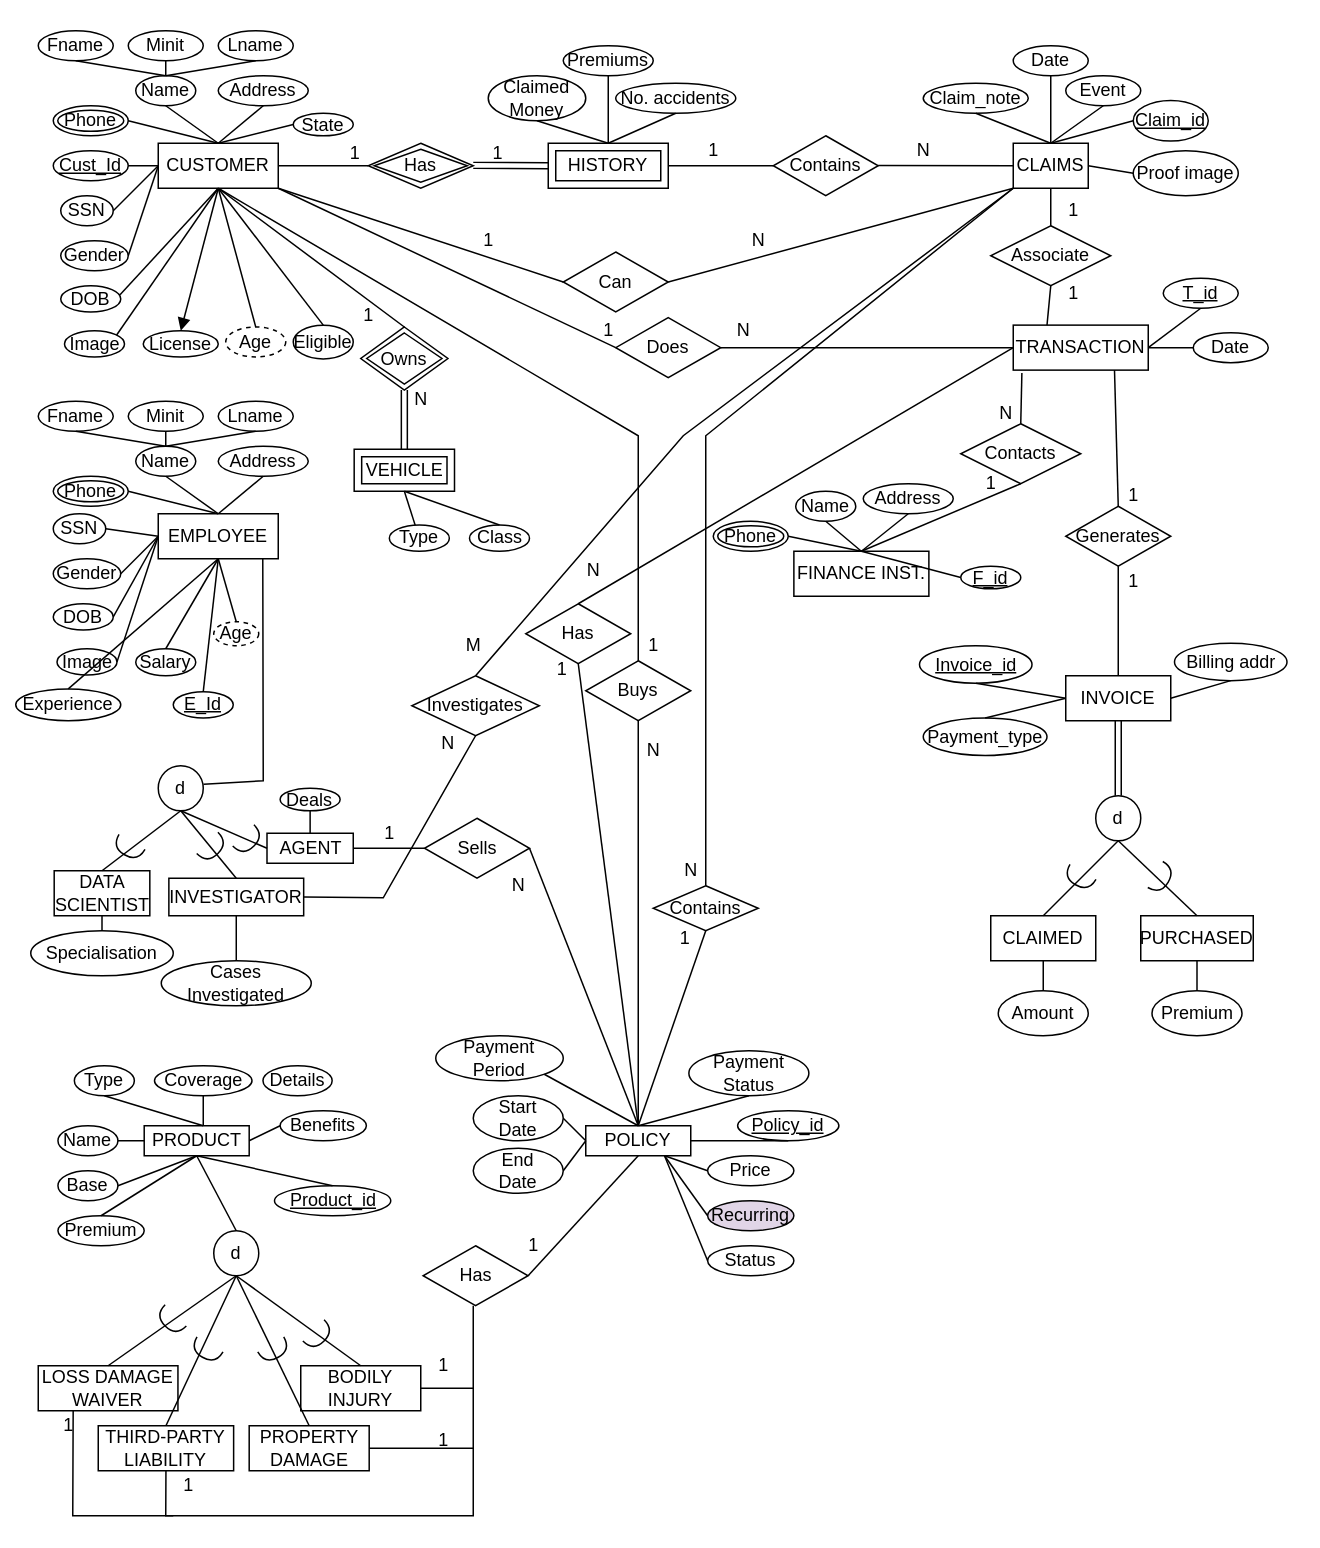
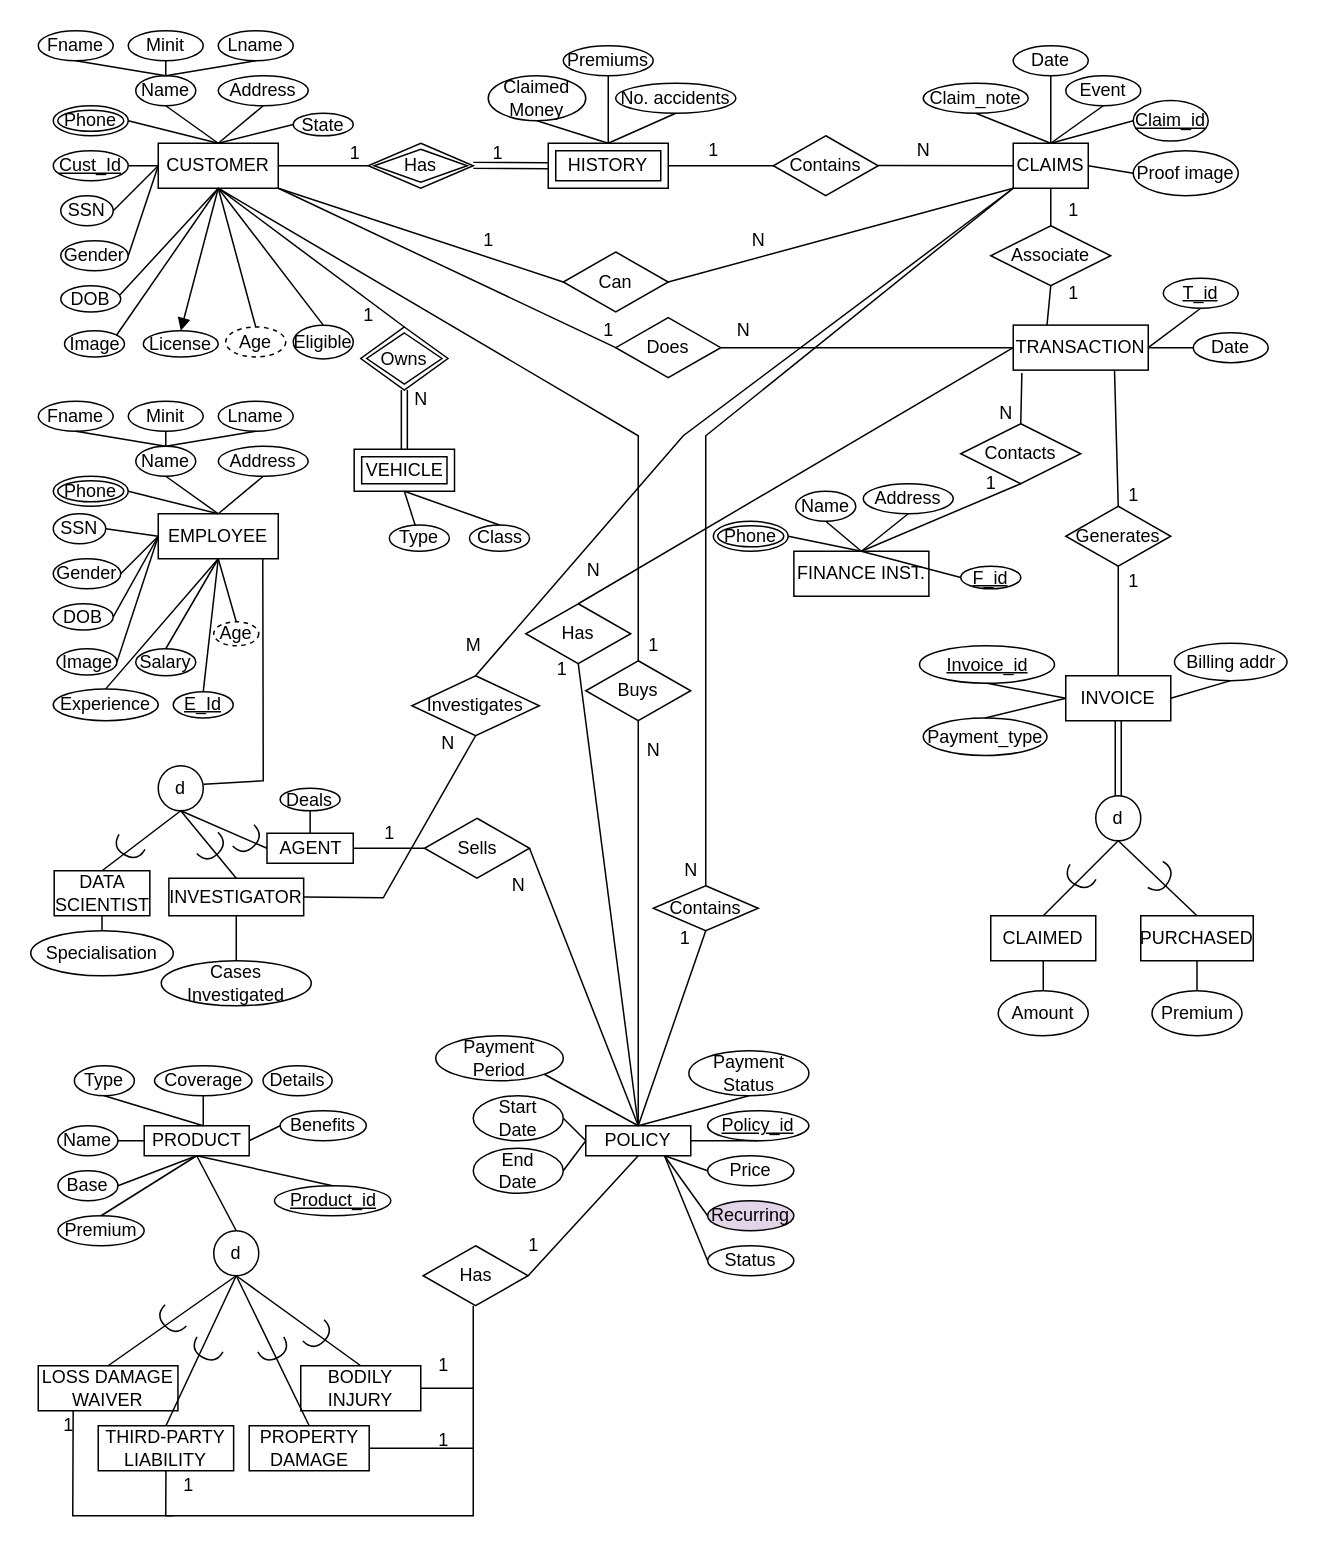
- <mxCell id="235" value="&lt;u&gt;Invoice_id&lt;/u&gt;" style="ellipse;whiteSpace=wrap;html=1;" parent="1" vertex="1"><mxGeometry x="612.5" y="430" width="75" height="25" as="geometry" /></mxCell>
+ <mxCell id="235" value="&lt;u&gt;Invoice_id&lt;/u&gt;" style="ellipse;whiteSpace=wrap;html=1;" parent="1" vertex="1"><mxGeometry x="612.5" y="430" width="90" height="25" as="geometry" /></mxCell>
- <mxCell id="83" value="Experience" style="ellipse;whiteSpace=wrap;html=1;" parent="1" vertex="1"><mxGeometry x="10" y="458.75" width="70" height="21.25" as="geometry" /></mxCell>
+ <mxCell id="83" value="Experience" style="ellipse;whiteSpace=wrap;html=1;" parent="1" vertex="1"><mxGeometry x="35" y="458.75" width="70" height="21.25" as="geometry" /></mxCell>
- <mxCell id="164" value="&lt;u&gt;Policy_id&lt;/u&gt;" style="ellipse;whiteSpace=wrap;html=1;" parent="1" vertex="1"><mxGeometry x="491.25" y="740" width="67.5" height="20" as="geometry" /></mxCell>
+ <mxCell id="164" value="&lt;u&gt;Policy_id&lt;/u&gt;" style="ellipse;whiteSpace=wrap;html=1;" parent="1" vertex="1"><mxGeometry x="471.25" y="740" width="67.5" height="20" as="geometry" /></mxCell>
